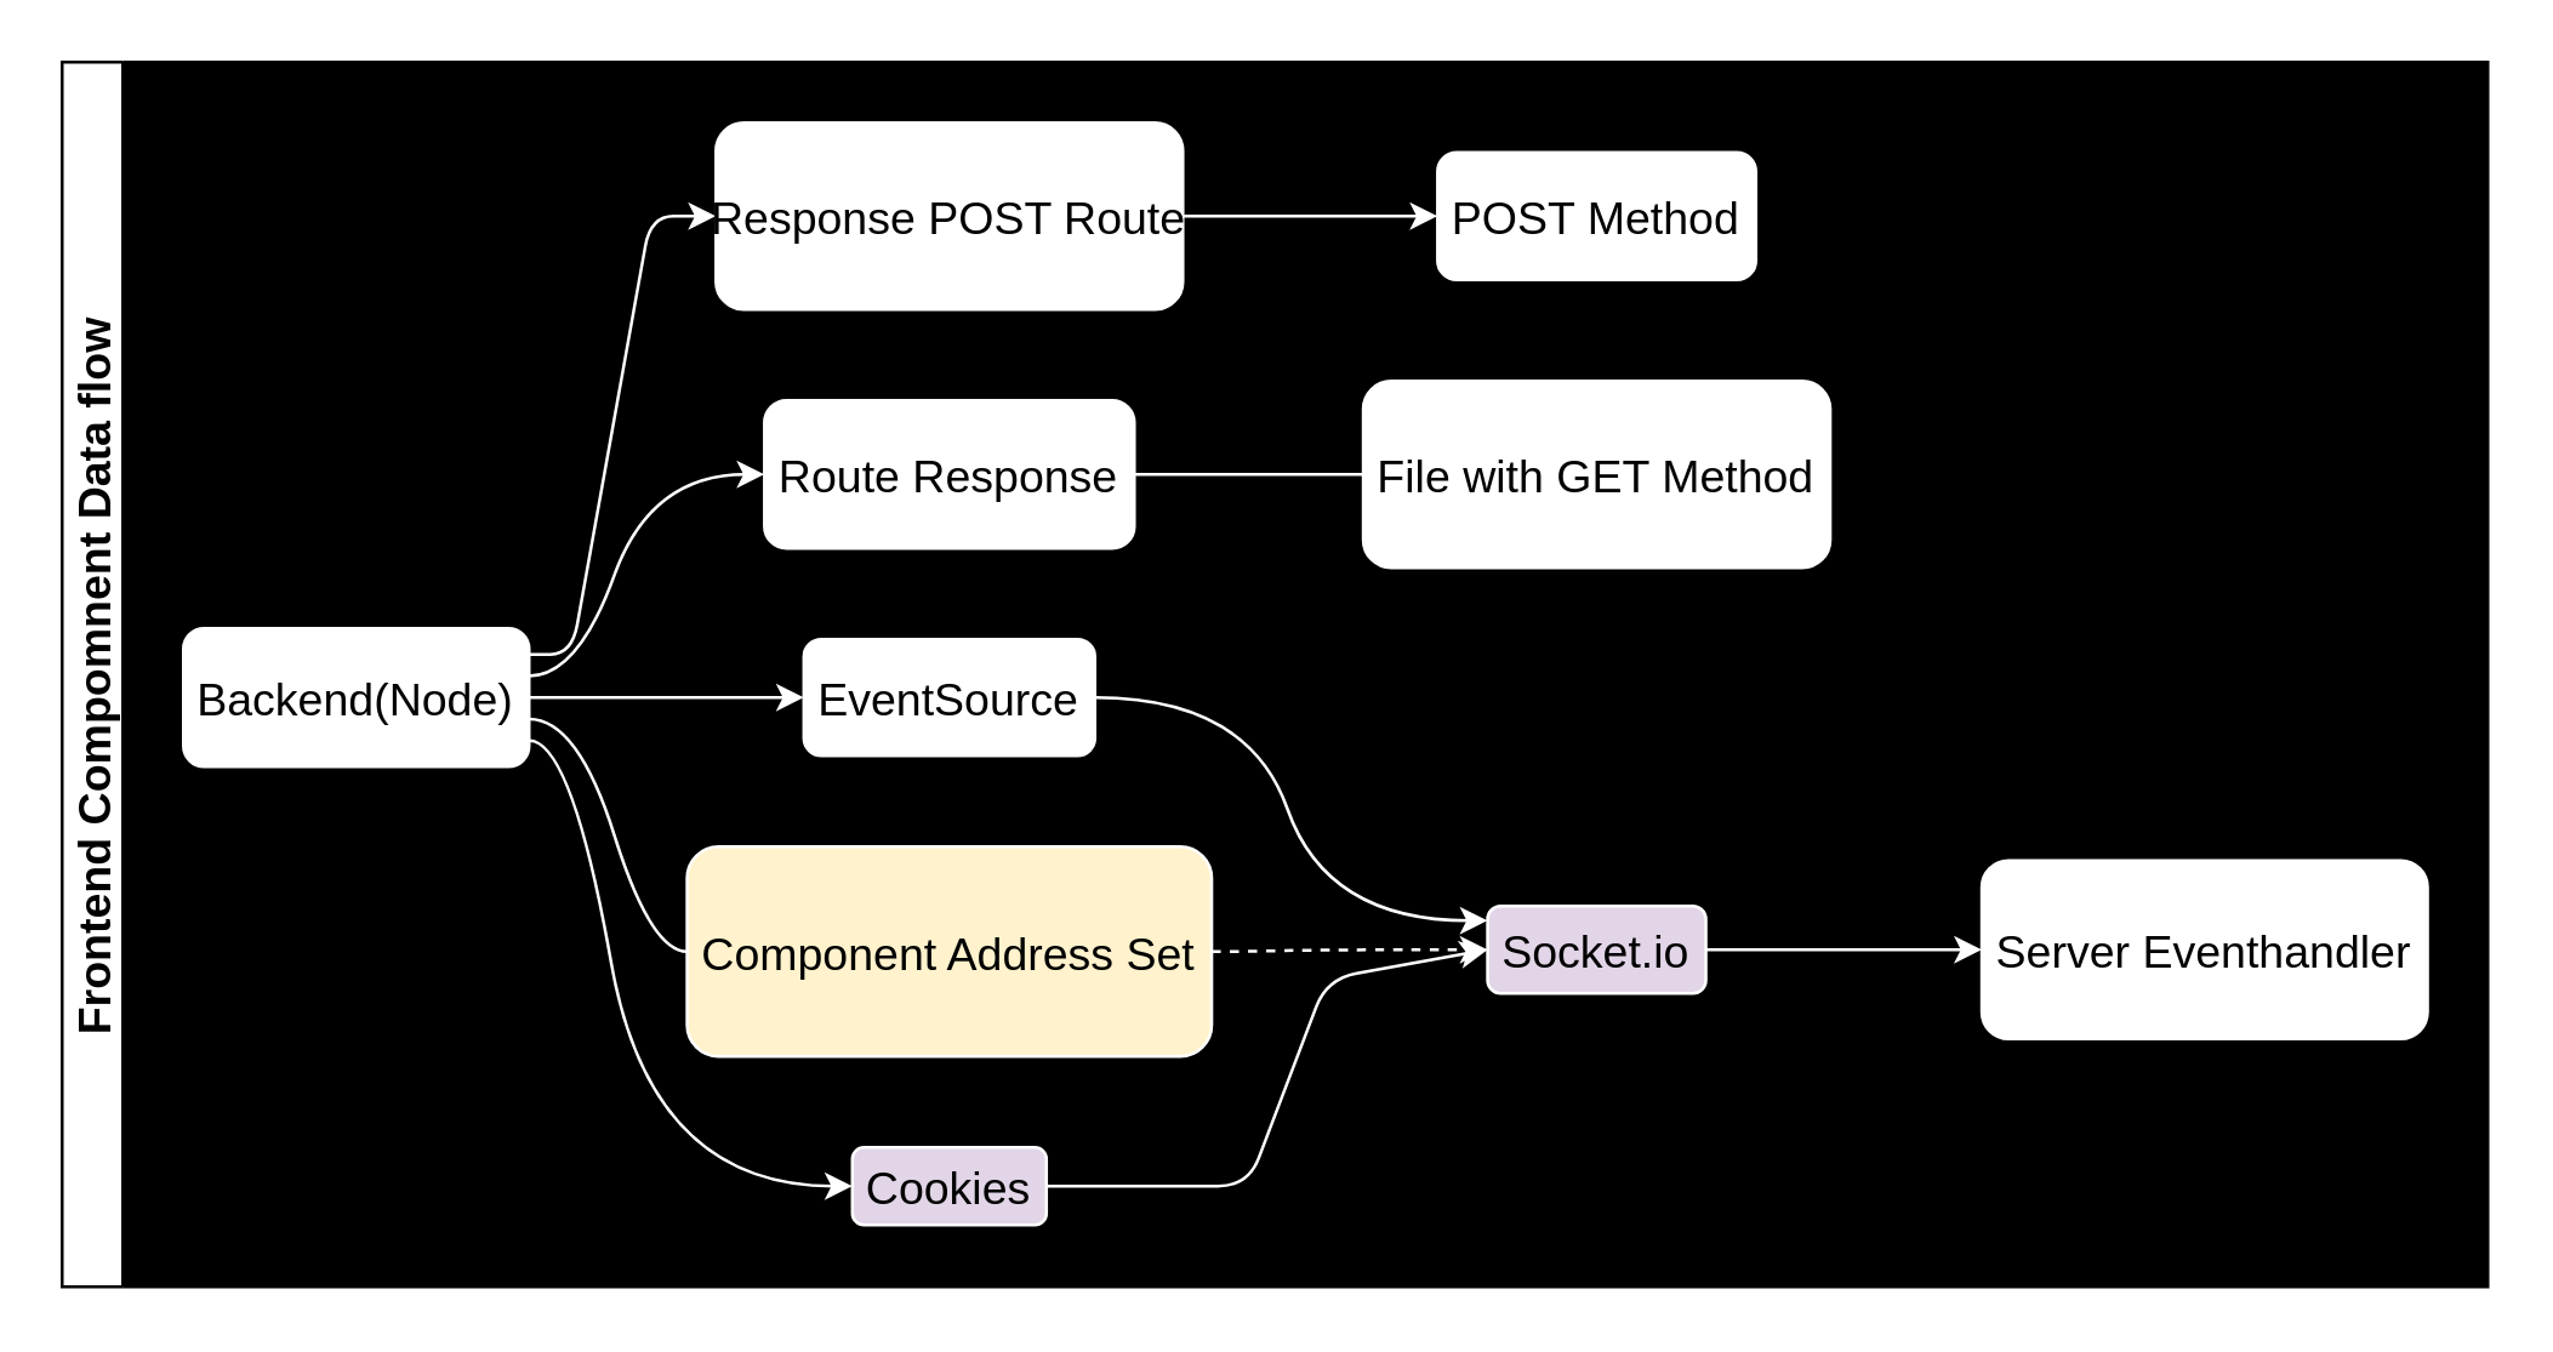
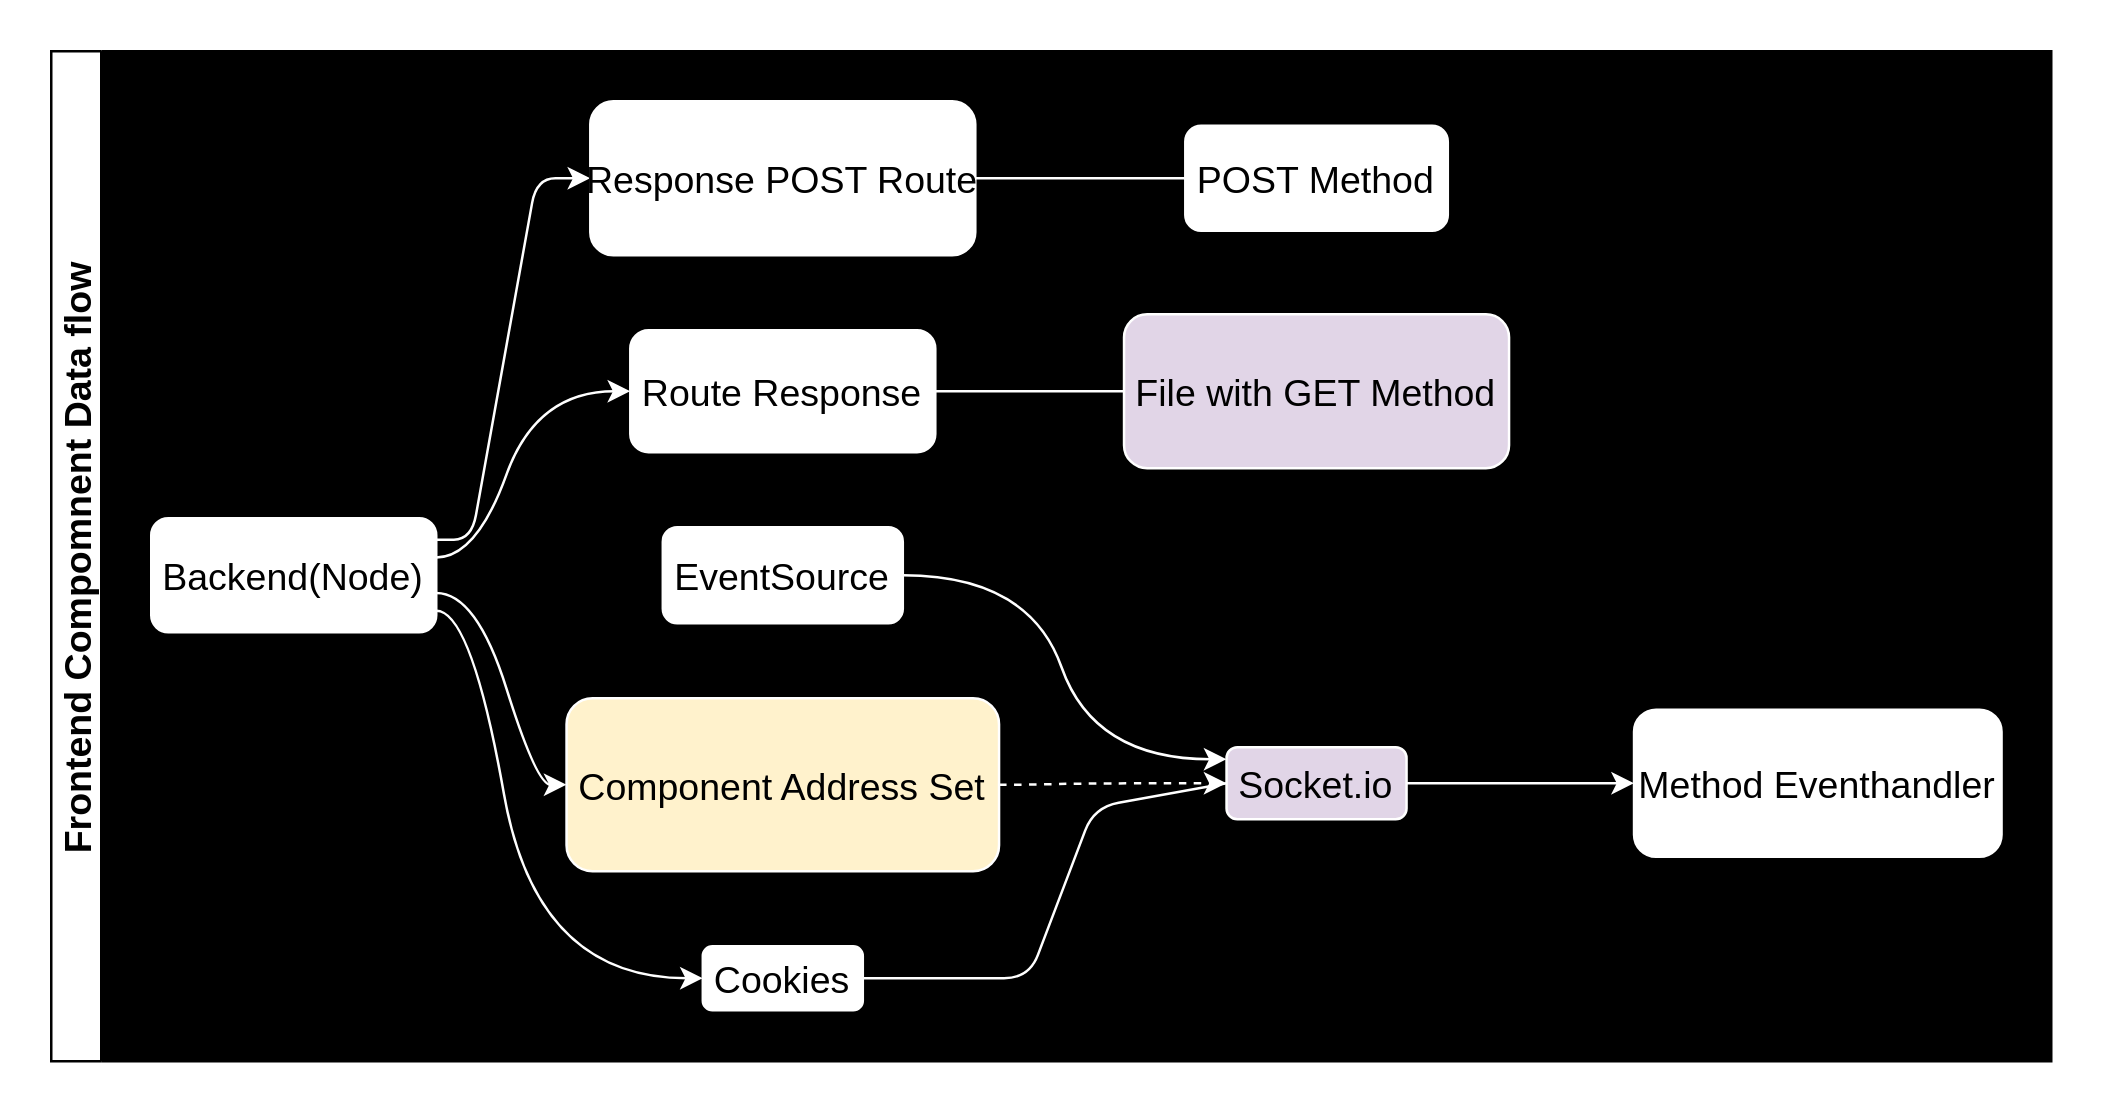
- <mxCell id="22" value="" style="edgeStyle=none;noEdgeStyle=1;orthogonal=1;strokeColor=#FFFFFF;fontSize=15;" parent="2" source="9" target="23" edge="1"><mxGeometry relative="1" as="geometry"><mxPoint x="2463.414" y="1628.1" as="sourcePoint" /><Array as="points"><mxPoint x="391.117" y="50.8" /><mxPoint x="417.117" y="50.8" /></Array></mxGeometry></mxCell>
+ <mxCell id="22" value="" style="edgeStyle=none;noEdgeStyle=1;orthogonal=1;strokeColor=#FFFFFF;fontSize=15;endArrow=none;" parent="2" source="9" target="23" edge="1"><mxGeometry relative="1" as="geometry"><mxPoint x="2463.414" y="1628.1" as="sourcePoint" /><Array as="points"><mxPoint x="391.117" y="50.8" /><mxPoint x="417.117" y="50.8" /></Array></mxGeometry></mxCell>
- <mxCell id="21" value="File with GET Method" style="aspect=fixed;rounded=1;strokeColor=#FFFFFF;fontSize=15;" parent="2" vertex="1"><mxGeometry x="429.117" y="105.2" width="154" height="61.6" as="geometry" /></mxCell>
+ <mxCell id="21" value="File with GET Method" style="aspect=fixed;rounded=1;strokeColor=#FFFFFF;fontSize=15;fillColor=#e1d5e7;" parent="2" vertex="1"><mxGeometry x="429.117" y="105.2" width="154" height="61.6" as="geometry" /></mxCell>
- <mxCell id="5" value="" style="curved=1;noEdgeStyle=1;orthogonal=1;strokeColor=#FFFFFF;fontSize=15;" parent="2" source="3" target="4" edge="1"><mxGeometry relative="1" as="geometry"><Array as="points"><mxPoint x="172.117" y="209.6" /><mxPoint x="194.117" y="209.6" /></Array></mxGeometry></mxCell>
- <mxCell id="14" value="" style="curved=1;noEdgeStyle=1;orthogonal=1;strokeColor=#FFFFFF;fontSize=15;endArrow=none;" parent="2" source="3" target="12" edge="1"><mxGeometry relative="1" as="geometry"><Array as="points"><mxPoint x="170.117" y="216.72" /><mxPoint x="194.117" y="293.4" /></Array></mxGeometry></mxCell>
+ <mxCell id="14" value="" style="curved=1;noEdgeStyle=1;orthogonal=1;strokeColor=#FFFFFF;fontSize=15;" parent="2" source="3" target="12" edge="1"><mxGeometry relative="1" as="geometry"><Array as="points"><mxPoint x="170.117" y="216.72" /><mxPoint x="194.117" y="293.4" /></Array></mxGeometry></mxCell>
- <mxCell id="19" value="Server Eventhandler" style="aspect=fixed;rounded=1;strokeColor=#FFFFFF;fontSize=15;" parent="2" vertex="1"><mxGeometry x="633.117" y="263.387" width="147" height="58.8" as="geometry" /></mxCell>
+ <mxCell id="19" value="Method Eventhandler" style="aspect=fixed;rounded=1;strokeColor=#FFFFFF;fontSize=15;" parent="2" vertex="1"><mxGeometry x="633.117" y="263.387" width="147" height="58.8" as="geometry" /></mxCell>
- <mxCell id="16" value="" style="edgeStyle=none;exitX=1;exitY=0.5;exitDx=0;exitDy=0;entryX=0;entryY=0.5;entryDx=0;entryDy=0;noEdgeStyle=1;orthogonal=1;strokeColor=#FFFFFF;fontSize=15;" parent="2" source="17" target="6" edge="1"><mxGeometry relative="1" as="geometry"><Array as="points"><mxPoint x="391.117" y="370.8" /><mxPoint x="417.117" y="302.388" /></Array></mxGeometry></mxCell>
+ <mxCell id="16" value="" style="edgeStyle=none;exitX=1;exitY=0.5;exitDx=0;exitDy=0;entryX=0;entryY=0.5;entryDx=0;entryDy=0;noEdgeStyle=1;orthogonal=1;strokeColor=#FFFFFF;fontSize=15;endArrow=none;" parent="2" source="17" target="6" edge="1"><mxGeometry relative="1" as="geometry"><Array as="points"><mxPoint x="391.117" y="370.8" /><mxPoint x="417.117" y="302.388" /></Array></mxGeometry></mxCell>
- <mxCell id="17" value="Cookies" style="rounded=1;aspect=fixed;strokeColor=#FFFFFF;fontSize=15;fillColor=#e1d5e7;" parent="2" vertex="1"><mxGeometry x="260.617" y="358" width="64" height="25.6" as="geometry" /></mxCell>
+ <mxCell id="17" value="Cookies" style="rounded=1;aspect=fixed;strokeColor=#FFFFFF;fontSize=15;" parent="2" vertex="1"><mxGeometry x="260.617" y="358" width="64" height="25.6" as="geometry" /></mxCell>
